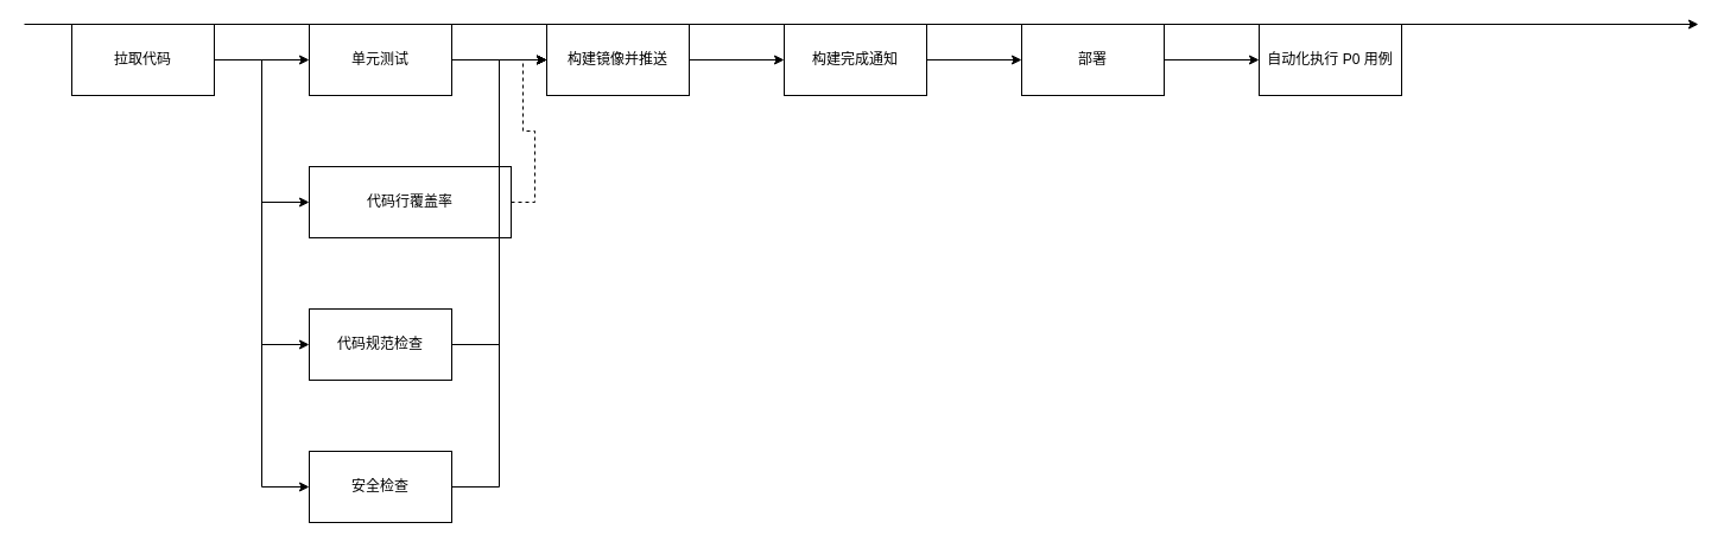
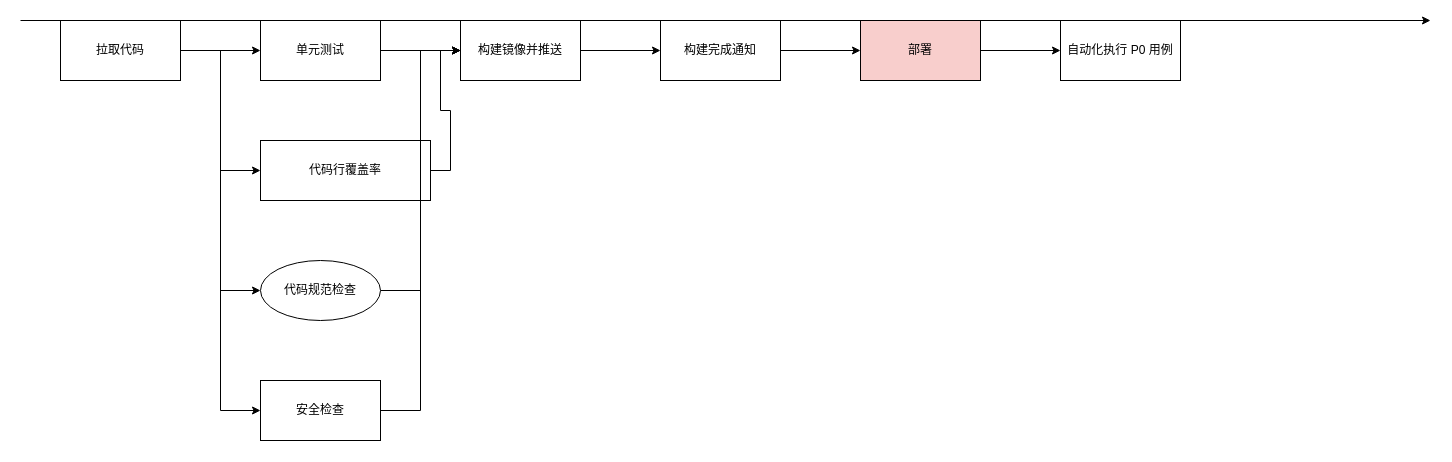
- <mxCell id="21" value="部署" style="rounded=0;whiteSpace=wrap;html=1;" vertex="1" parent="1"><mxGeometry x="860" y="20" width="120" height="60" as="geometry" /></mxCell>
+ <mxCell id="21" value="部署" style="rounded=0;whiteSpace=wrap;html=1;fillColor=#f8cecc;" vertex="1" parent="1"><mxGeometry x="860" y="20" width="120" height="60" as="geometry" /></mxCell>
- <mxCell id="10" style="edgeStyle=orthogonalEdgeStyle;rounded=0;orthogonalLoop=1;jettySize=auto;html=1;entryX=0;entryY=0.5;entryDx=0;entryDy=0;dashed=1;" edge="1" parent="1" source="11" target="15"><mxGeometry relative="1" as="geometry" /></mxCell>
+ <mxCell id="10" style="edgeStyle=orthogonalEdgeStyle;rounded=0;orthogonalLoop=1;jettySize=auto;html=1;entryX=0;entryY=0.5;entryDx=0;entryDy=0;" edge="1" parent="1" source="11" target="15"><mxGeometry relative="1" as="geometry" /></mxCell>
- <mxCell id="13" value="代码规范检查" style="rounded=0;whiteSpace=wrap;html=1;" vertex="1" parent="1"><mxGeometry x="260" y="260" width="120" height="60" as="geometry" /></mxCell>
+ <mxCell id="13" value="代码规范检查" style="ellipse;whiteSpace=wrap;html=1;" vertex="1" parent="1"><mxGeometry x="260" y="260" width="120" height="60" as="geometry" /></mxCell>
